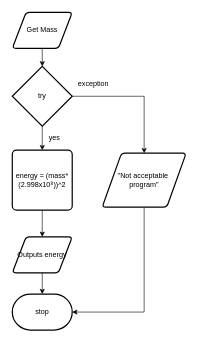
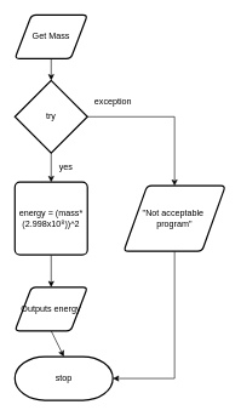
- <mxCell id="14" value="stop" style="strokeWidth=2;html=1;shape=mxgraph.flowchart.terminator;whiteSpace=wrap;" vertex="1" parent="1"><mxGeometry x="20" y="490" width="100" height="60" as="geometry" /></mxCell>
+ <mxCell id="14" value="stop" style="strokeWidth=2;html=1;shape=mxgraph.flowchart.terminator;whiteSpace=wrap;" vertex="1" parent="1"><mxGeometry x="20" y="490" width="135" height="60" as="geometry" /></mxCell>
